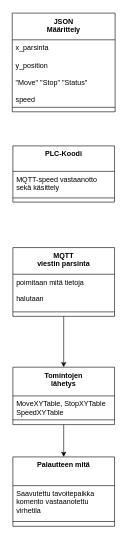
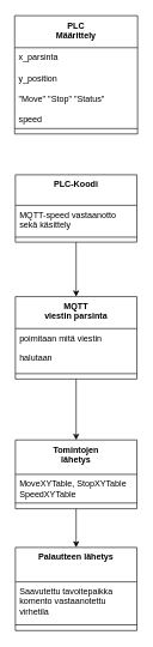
- <mxCell id="2" value="JSON&#10;Määrittely" style="swimlane;fontStyle=1;align=center;verticalAlign=top;childLayout=stackLayout;horizontal=1;startSize=44.625;horizontalStack=0;resizeParent=1;resizeParentMax=0;resizeLast=0;collapsible=0;marginBottom=0;" parent="1" vertex="1"><mxGeometry x="20" y="20" width="172" height="165.005" as="geometry" /></mxCell>
+ <mxCell id="2" value="PLC&#10;Määrittely" style="swimlane;fontStyle=1;align=center;verticalAlign=top;childLayout=stackLayout;horizontal=1;startSize=44.625;horizontalStack=0;resizeParent=1;resizeParentMax=0;resizeLast=0;collapsible=0;marginBottom=0;" parent="1" vertex="1"><mxGeometry x="20" y="20" width="172" height="165.005" as="geometry" /></mxCell>
+ <mxCell id="6" style="edgeStyle=orthogonalEdgeStyle;rounded=0;orthogonalLoop=1;jettySize=auto;html=1;" edge="1" parent="1" source="7" target="11"><mxGeometry relative="1" as="geometry" /></mxCell>
- <mxCell id="12" value="poimitaan mitä tietoja &#10;&#10;halutaan" style="text;strokeColor=none;fillColor=none;align=left;verticalAlign=top;spacingLeft=4;spacingRight=4;overflow=hidden;rotatable=0;points=[[0,0.5],[1,0.5]];portConstraint=eastwest;" parent="11" vertex="1"><mxGeometry y="44.625" width="170" height="55.38" as="geometry" /></mxCell>
+ <mxCell id="12" value="poimitaan mitä viestin &#10;&#10;halutaan" style="text;strokeColor=none;fillColor=none;align=left;verticalAlign=top;spacingLeft=4;spacingRight=4;overflow=hidden;rotatable=0;points=[[0,0.5],[1,0.5]];portConstraint=eastwest;" parent="11" vertex="1"><mxGeometry y="44.625" width="170" height="55.38" as="geometry" /></mxCell>
- <mxCell id="18" value="Palautteen mitä" style="swimlane;fontStyle=1;align=center;verticalAlign=top;childLayout=stackLayout;horizontal=1;startSize=48;horizontalStack=0;resizeParent=1;resizeParentMax=0;resizeLast=0;collapsible=0;marginBottom=0;" vertex="1" parent="1"><mxGeometry x="21" y="762" width="170" height="116" as="geometry" /></mxCell>
+ <mxCell id="18" value="Palautteen lähetys" style="swimlane;fontStyle=1;align=center;verticalAlign=top;childLayout=stackLayout;horizontal=1;startSize=48;horizontalStack=0;resizeParent=1;resizeParentMax=0;resizeLast=0;collapsible=0;marginBottom=0;" vertex="1" parent="1"><mxGeometry x="21" y="762" width="170" height="116" as="geometry" /></mxCell>
